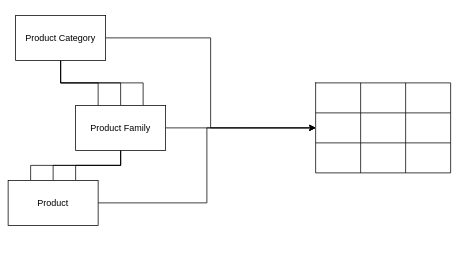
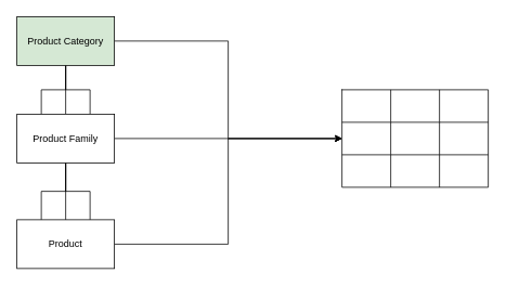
- <mxCell id="19" value="Product Category" style="rounded=0;whiteSpace=wrap;html=1;" vertex="1" parent="1"><mxGeometry x="20" y="20" width="120" height="60" as="geometry" /></mxCell>
+ <mxCell id="19" value="Product Category" style="rounded=0;whiteSpace=wrap;html=1;fillColor=#d5e8d4;" vertex="1" parent="1"><mxGeometry x="20" y="20" width="120" height="60" as="geometry" /></mxCell>
- <mxCell id="24" value="Product Family" style="rounded=0;whiteSpace=wrap;html=1;" vertex="1" parent="1"><mxGeometry x="100" y="140" width="120" height="60" as="geometry" /></mxCell>
+ <mxCell id="24" value="Product Family" style="rounded=0;whiteSpace=wrap;html=1;" vertex="1" parent="1"><mxGeometry x="20" y="140" width="120" height="60" as="geometry" /></mxCell>
- <mxCell id="26" value="Product" style="rounded=0;whiteSpace=wrap;html=1;" vertex="1" parent="1"><mxGeometry x="10" y="240" width="120" height="60" as="geometry" /></mxCell>
+ <mxCell id="26" value="Product" style="rounded=0;whiteSpace=wrap;html=1;" vertex="1" parent="1"><mxGeometry x="20" y="270" width="120" height="60" as="geometry" /></mxCell>
